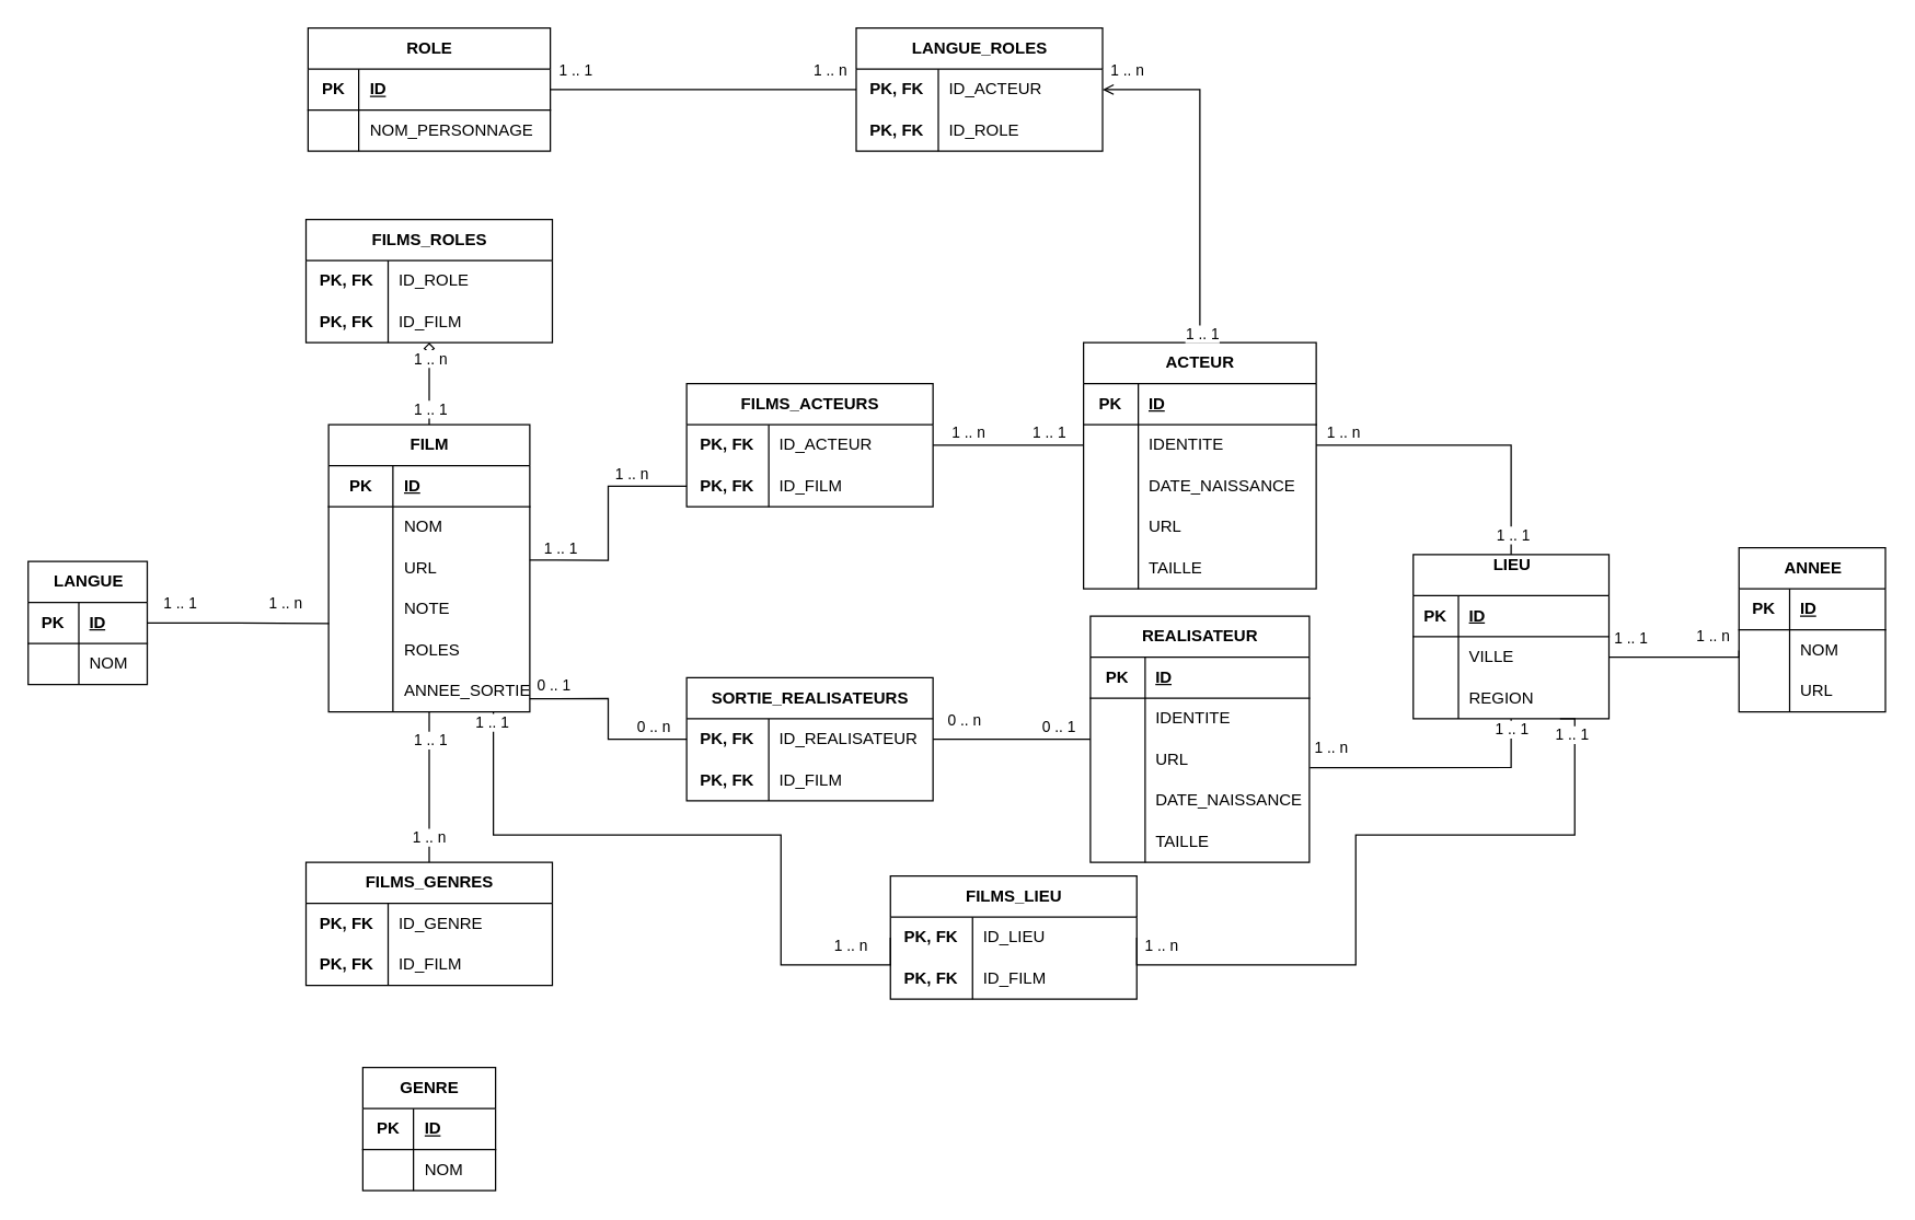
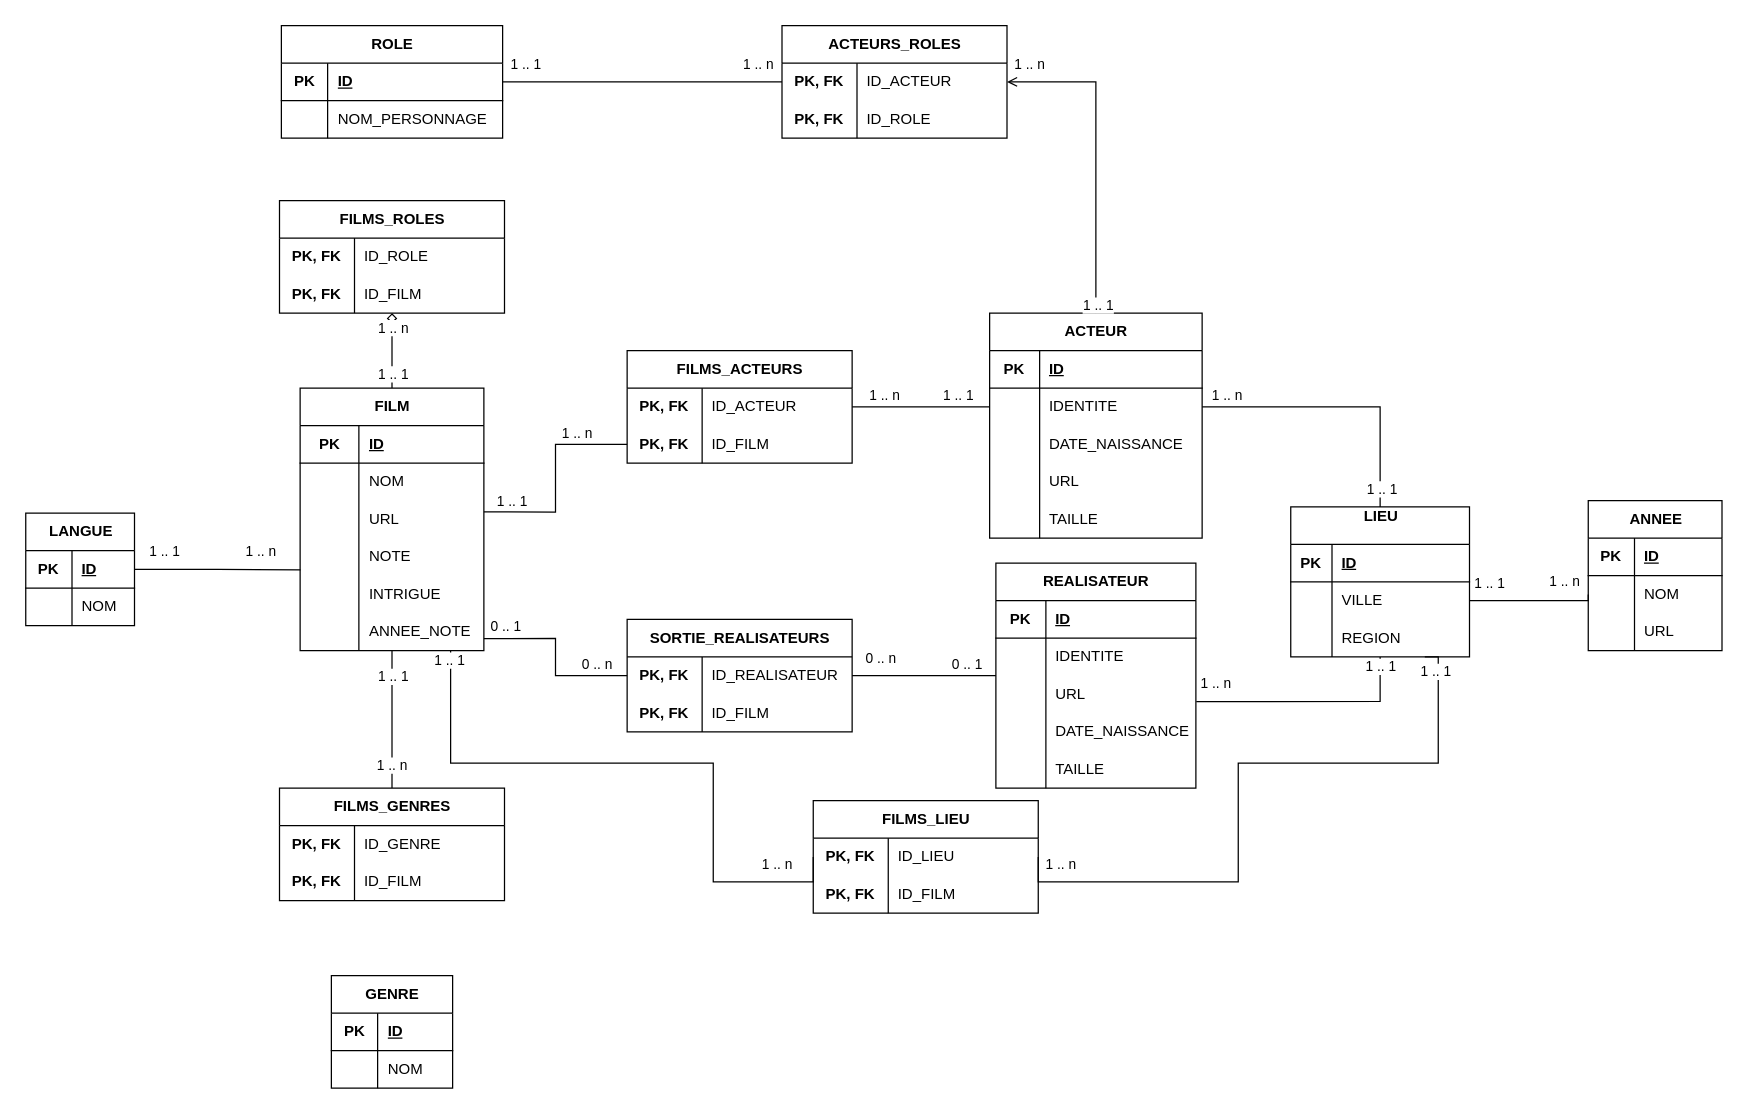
- <mxCell id="155" value="LANGUE_ROLES" style="shape=table;startSize=30;container=1;collapsible=1;childLayout=tableLayout;fixedRows=1;rowLines=0;fontStyle=1;align=center;resizeLast=1;html=1;" vertex="1" parent="1"><mxGeometry x="625" width="180" height="90" as="geometry" y="20" /></mxCell>
+ <mxCell id="155" value="ACTEURS_ROLES" style="shape=table;startSize=30;container=1;collapsible=1;childLayout=tableLayout;fixedRows=1;rowLines=0;fontStyle=1;align=center;resizeLast=1;html=1;" vertex="1" parent="1"><mxGeometry x="625" width="180" height="90" as="geometry" y="20" /></mxCell>
- <mxCell id="20" value="ROLES" style="shape=partialRectangle;connectable=0;fillColor=none;top=0;left=0;bottom=0;right=0;align=left;spacingLeft=6;overflow=hidden;whiteSpace=wrap;html=1;" vertex="1" parent="18"><mxGeometry x="47" width="100" height="30" as="geometry"><mxRectangle width="100" height="30" as="alternateBounds" /></mxGeometry></mxCell>
+ <mxCell id="20" value="INTRIGUE" style="shape=partialRectangle;connectable=0;fillColor=none;top=0;left=0;bottom=0;right=0;align=left;spacingLeft=6;overflow=hidden;whiteSpace=wrap;html=1;" vertex="1" parent="18"><mxGeometry x="47" width="100" height="30" as="geometry"><mxRectangle width="100" height="30" as="alternateBounds" /></mxGeometry></mxCell>
- <mxCell id="23" value="ANNEE_SORTIE" style="shape=partialRectangle;connectable=0;fillColor=none;top=0;left=0;bottom=0;right=0;align=left;spacingLeft=6;overflow=hidden;whiteSpace=wrap;html=1;" vertex="1" parent="21"><mxGeometry x="47" width="100" height="30" as="geometry"><mxRectangle width="100" height="30" as="alternateBounds" /></mxGeometry></mxCell>
+ <mxCell id="23" value="ANNEE_NOTE" style="shape=partialRectangle;connectable=0;fillColor=none;top=0;left=0;bottom=0;right=0;align=left;spacingLeft=6;overflow=hidden;whiteSpace=wrap;html=1;" vertex="1" parent="21"><mxGeometry x="47" width="100" height="30" as="geometry"><mxRectangle width="100" height="30" as="alternateBounds" /></mxGeometry></mxCell>
